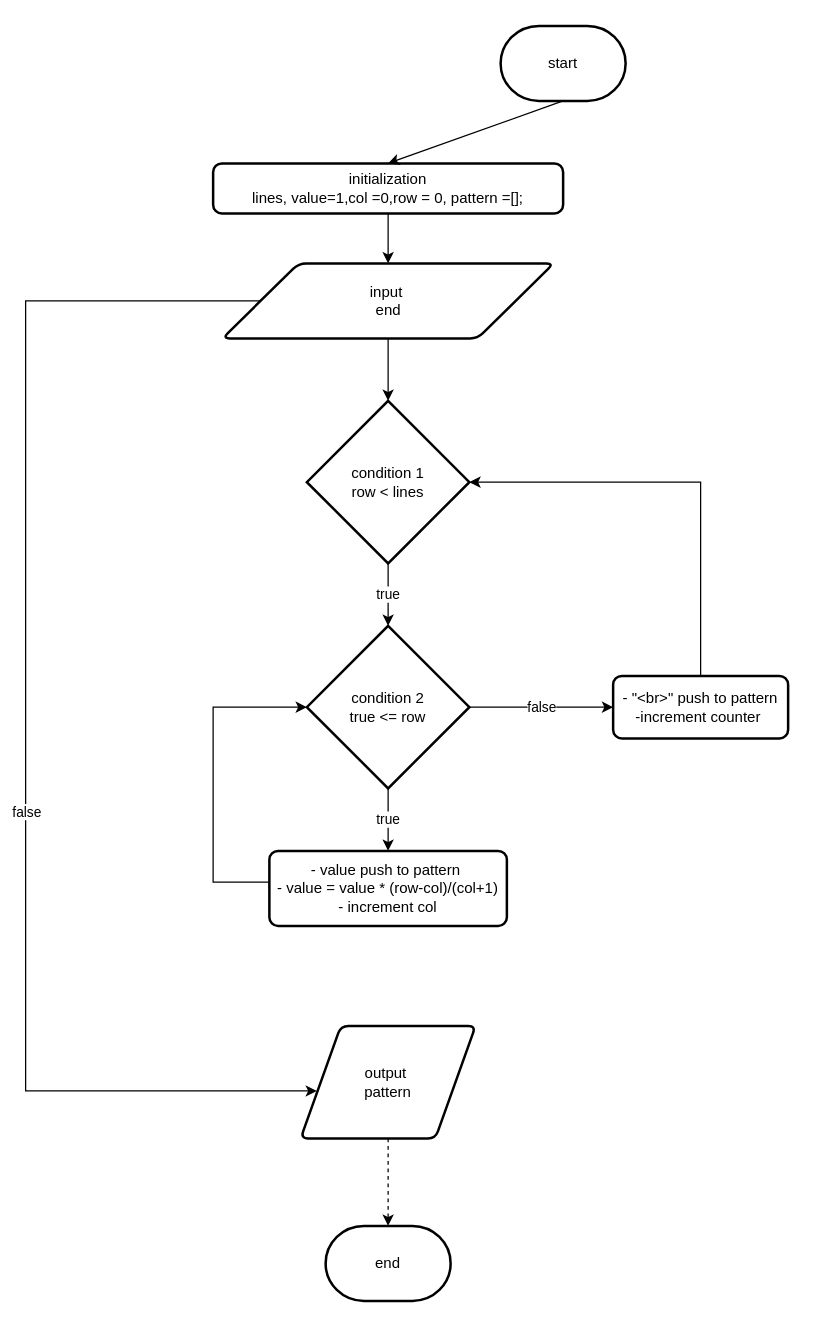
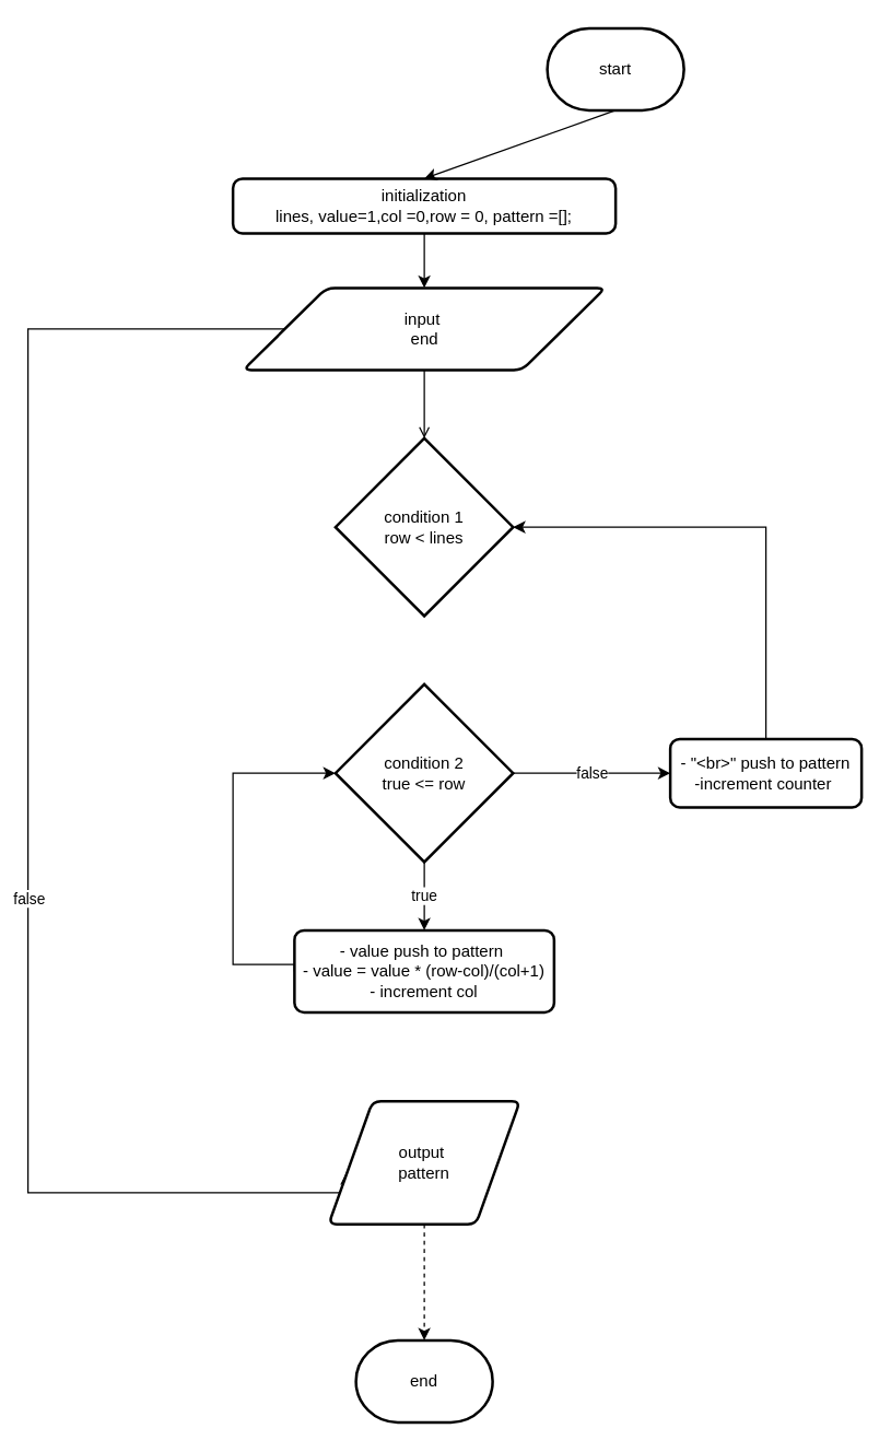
- <mxCell id="3" style="edgeStyle=orthogonalEdgeStyle;rounded=0;orthogonalLoop=1;jettySize=auto;html=1;exitX=0.5;exitY=1;exitDx=0;exitDy=0;entryX=0.5;entryY=0;entryDx=0;entryDy=0;entryPerimeter=0;" edge="1" parent="1" source="6" target="7"><mxGeometry relative="1" as="geometry" /></mxCell>
+ <mxCell id="3" style="edgeStyle=orthogonalEdgeStyle;rounded=0;orthogonalLoop=1;jettySize=auto;html=1;exitX=0.5;exitY=1;exitDx=0;exitDy=0;entryX=0.5;entryY=0;entryDx=0;entryDy=0;entryPerimeter=0;endArrow=open;" edge="1" parent="1" source="6" target="7"><mxGeometry relative="1" as="geometry" /></mxCell>
- <mxCell id="21" value="true" style="endArrow=classic;html=1;exitX=0.5;exitY=1;exitDx=0;exitDy=0;exitPerimeter=0;" edge="1" parent="1" source="7" target="14"><mxGeometry relative="1" as="geometry"><mxPoint x="270" y="500" as="sourcePoint" /><mxPoint x="370" y="500" as="targetPoint" /></mxGeometry></mxCell>
- <mxCell id="18" value="output&amp;nbsp;&lt;br&gt;pattern" style="shape=parallelogram;html=1;strokeWidth=2;perimeter=parallelogramPerimeter;whiteSpace=wrap;rounded=1;arcSize=12;size=0.23;" vertex="1" parent="1"><mxGeometry x="240" y="820" width="140" height="90" as="geometry" /></mxCell>
+ <mxCell id="18" value="output&amp;nbsp;&lt;br&gt;pattern" style="shape=parallelogram;html=1;strokeWidth=2;perimeter=parallelogramPerimeter;whiteSpace=wrap;rounded=1;arcSize=12;size=0.23;" vertex="1" parent="1"><mxGeometry x="240" y="805" width="140" height="90" as="geometry" /></mxCell>
